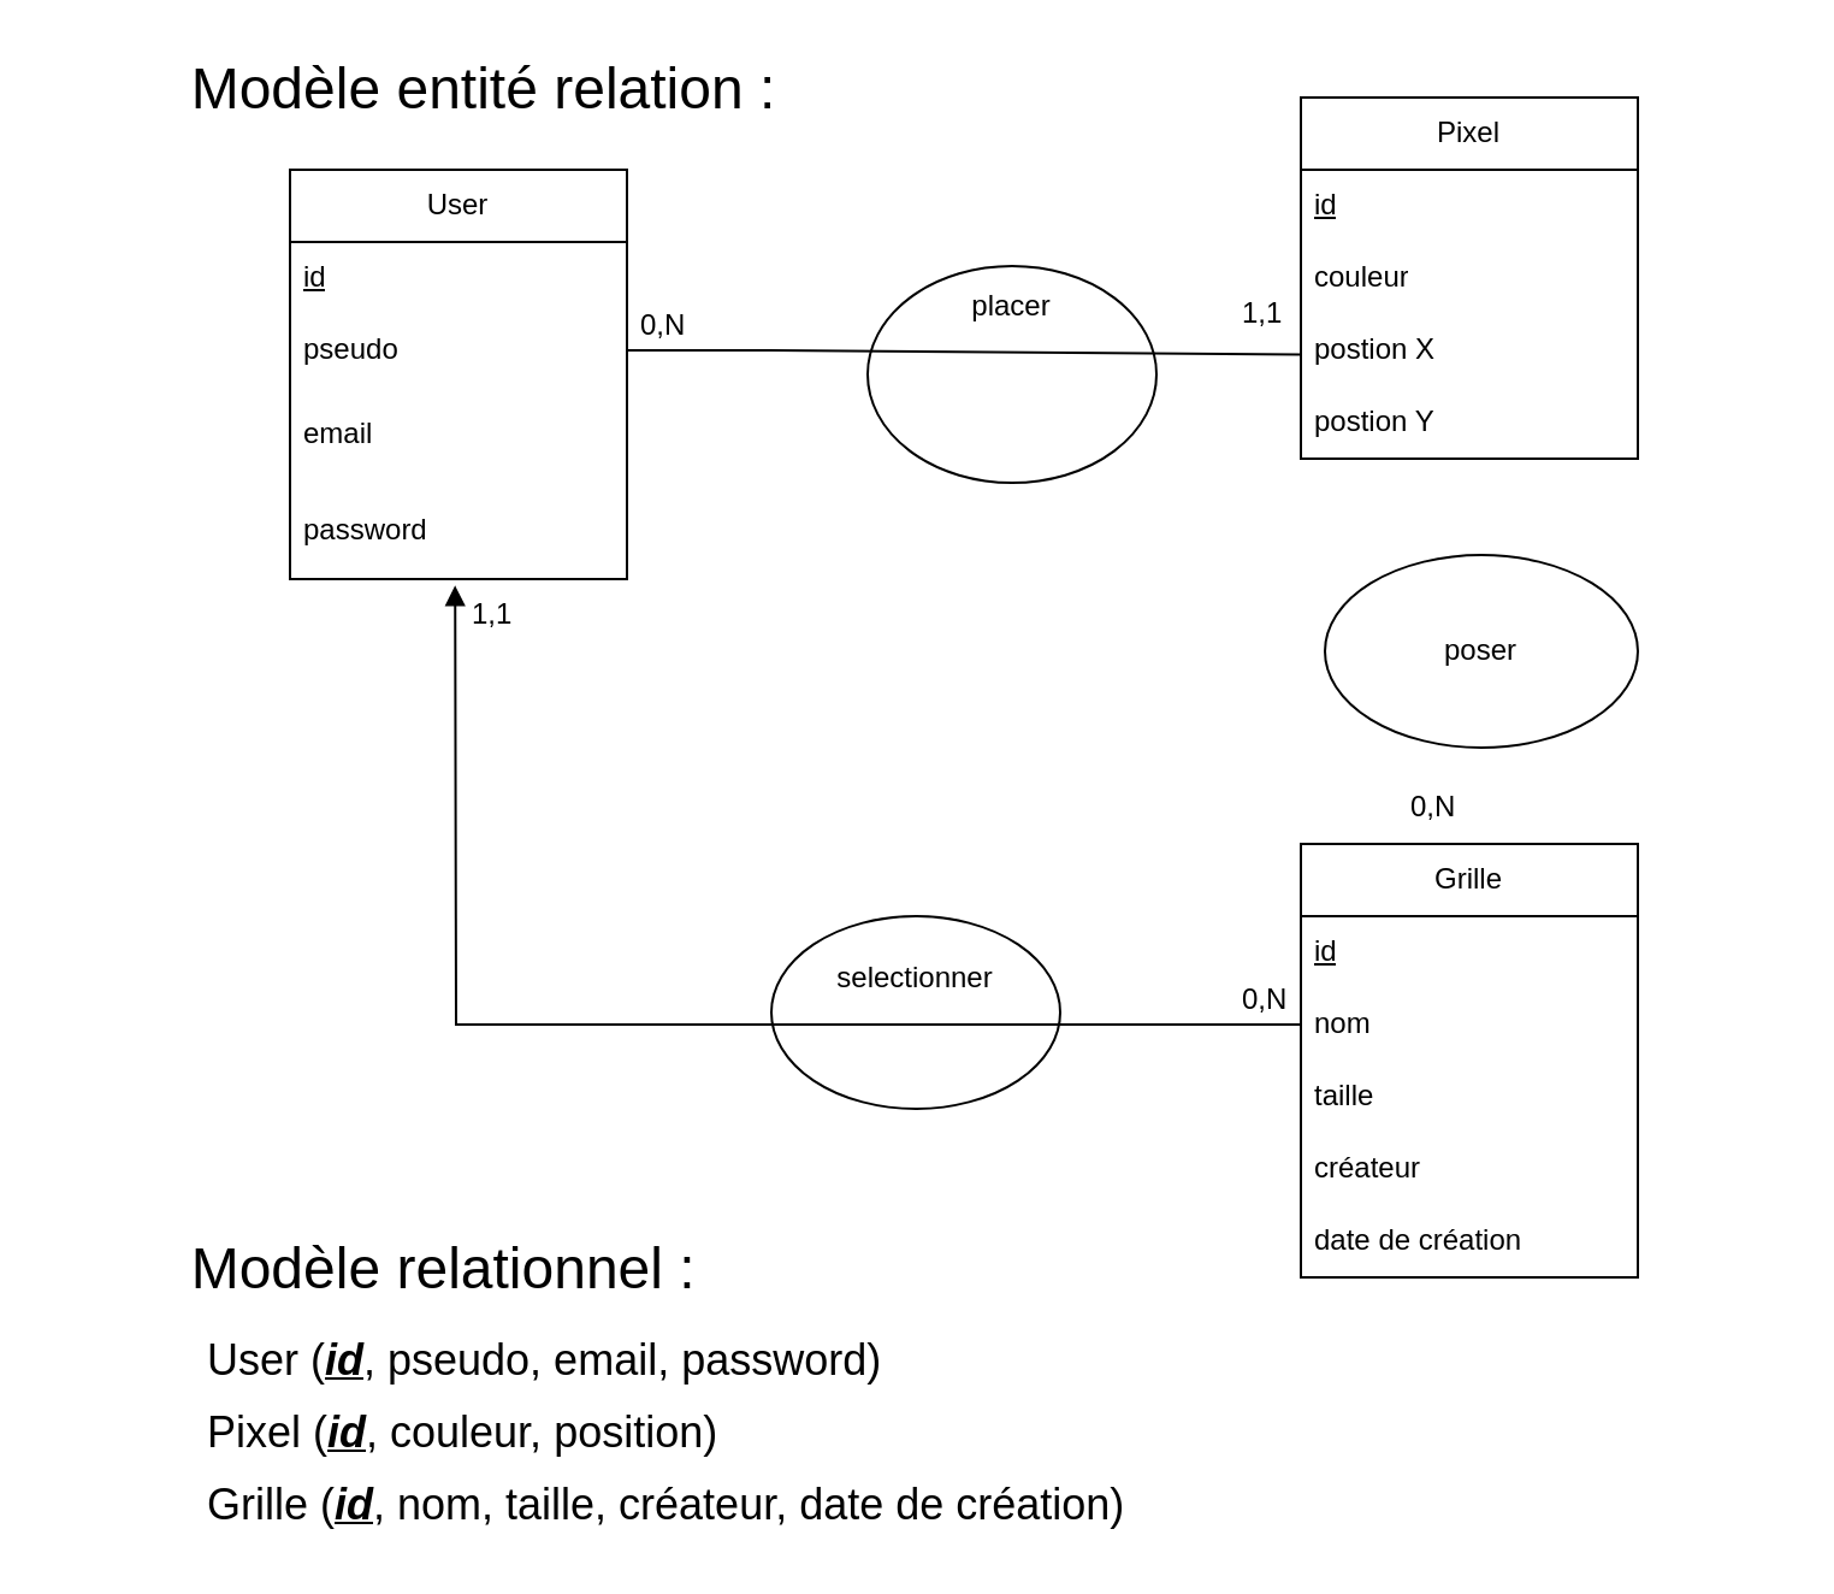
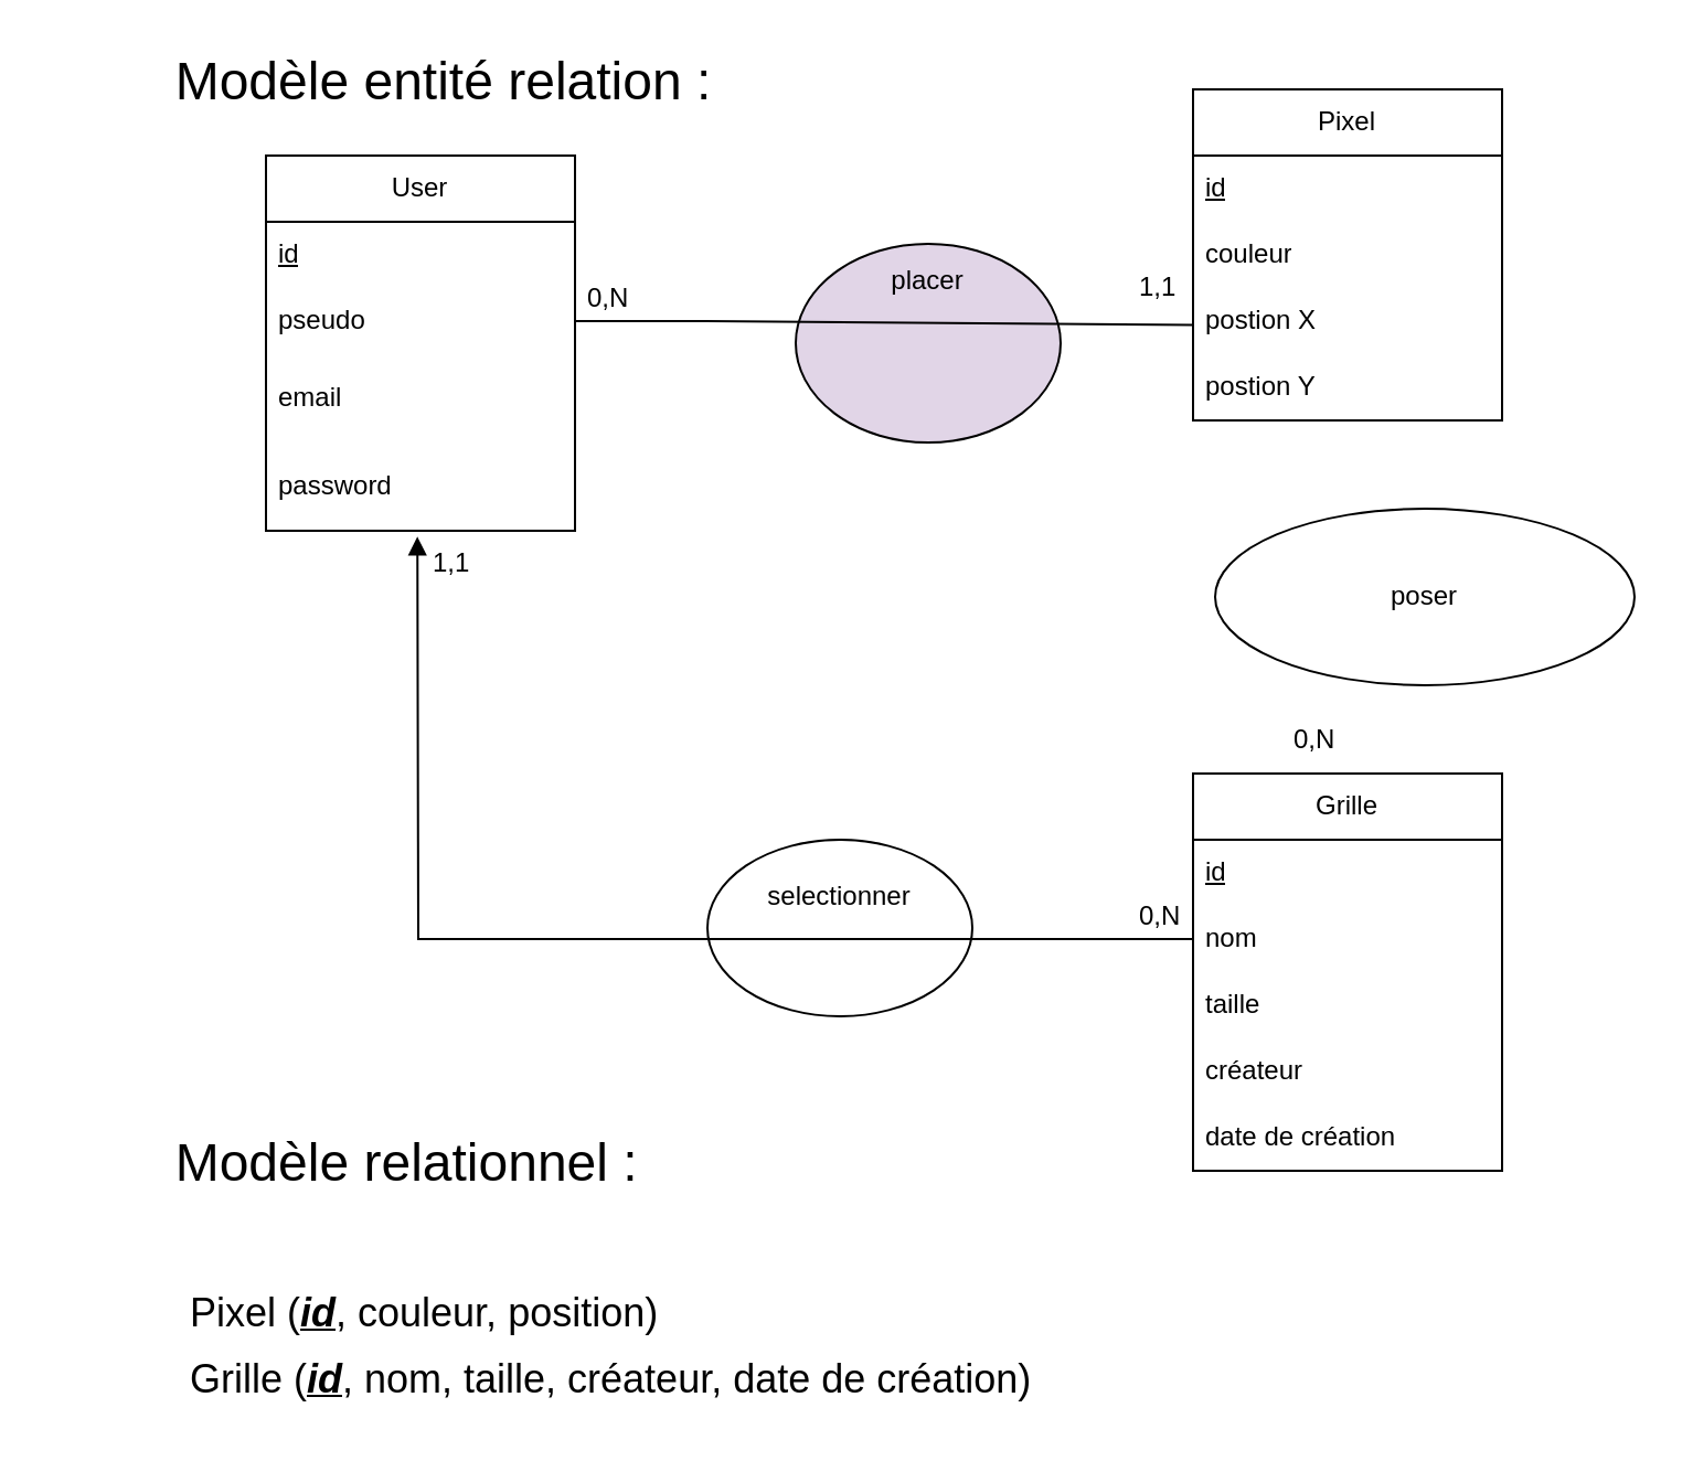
- <mxCell id="3" value="placer&lt;div&gt;&lt;br&gt;&lt;/div&gt;&lt;div&gt;&lt;br&gt;&lt;/div&gt;&lt;div&gt;&lt;br&gt;&lt;/div&gt;&lt;div&gt;&lt;br&gt;&lt;/div&gt;" style="ellipse;whiteSpace=wrap;html=1;" vertex="1" parent="1"><mxGeometry x="360" y="110" width="120" height="90" as="geometry" /></mxCell>
+ <mxCell id="3" value="placer&lt;div&gt;&lt;br&gt;&lt;/div&gt;&lt;div&gt;&lt;br&gt;&lt;/div&gt;&lt;div&gt;&lt;br&gt;&lt;/div&gt;&lt;div&gt;&lt;br&gt;&lt;/div&gt;" style="ellipse;whiteSpace=wrap;html=1;fillColor=#e1d5e7;" vertex="1" parent="1"><mxGeometry x="360" y="110" width="120" height="90" as="geometry" /></mxCell>
- <mxCell id="2" value="poser" style="ellipse;whiteSpace=wrap;html=1;" vertex="1" parent="1"><mxGeometry x="550" y="230" width="130" height="80" as="geometry" /></mxCell>
+ <mxCell id="2" value="poser" style="ellipse;whiteSpace=wrap;html=1;" vertex="1" parent="1"><mxGeometry x="550" y="230" width="190" height="80" as="geometry" /></mxCell>
- <mxCell id="30" value="&lt;font style=&quot;font-size: 18px;&quot;&gt;User (&lt;i&gt;&lt;b&gt;&lt;u&gt;id&lt;/u&gt;&lt;/b&gt;&lt;/i&gt;, pseudo, email, password)&lt;/font&gt;" style="text;strokeColor=none;fillColor=none;align=left;verticalAlign=middle;spacingLeft=4;spacingRight=4;overflow=hidden;points=[[0,0.5],[1,0.5]];portConstraint=eastwest;rotatable=0;whiteSpace=wrap;html=1;" vertex="1" parent="1"><mxGeometry x="80" y="550" width="320" height="30" as="geometry" /></mxCell>
